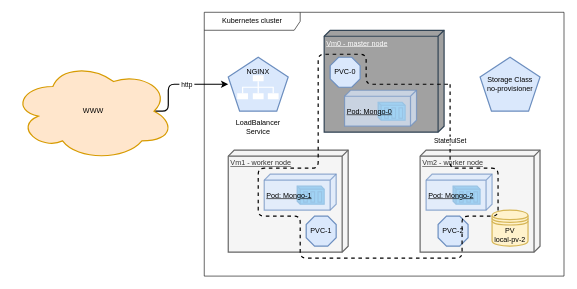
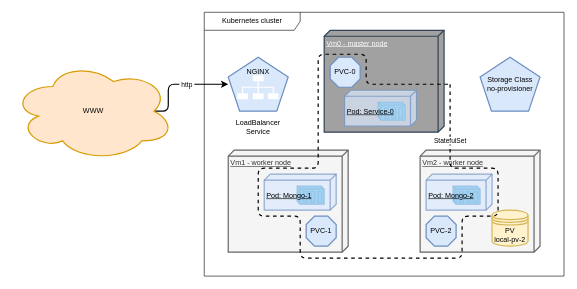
- <mxCell id="42" value="&lt;br&gt;Pod: Mongo-0" style="verticalAlign=top;align=left;spacingTop=8;spacingLeft=2;spacingRight=12;shape=cube;size=10;direction=south;fontStyle=4;html=1;strokeWidth=2;fillColor=#dae8fc;strokeColor=#6c8ebf;opacity=70;" vertex="1" parent="1"><mxGeometry x="574" y="150" width="120" height="60" as="geometry" /></mxCell>
+ <mxCell id="42" value="&lt;br&gt;Pod: Service-0" style="verticalAlign=top;align=left;spacingTop=8;spacingLeft=2;spacingRight=12;shape=cube;size=10;direction=south;fontStyle=4;html=1;strokeWidth=2;fillColor=#dae8fc;strokeColor=#6c8ebf;opacity=70;" vertex="1" parent="1"><mxGeometry x="574" y="150" width="120" height="60" as="geometry" /></mxCell>
- <mxCell id="9" value="PVC-2" style="whiteSpace=wrap;html=1;shape=mxgraph.basic.octagon2;align=center;verticalAlign=middle;dx=7;strokeWidth=2;fillColor=#dae8fc;strokeColor=#6c8ebf;" vertex="1" parent="1"><mxGeometry x="730" y="360" width="50" height="50" as="geometry" /></mxCell>
+ <mxCell id="9" value="PVC-2" style="whiteSpace=wrap;html=1;shape=mxgraph.basic.octagon2;align=center;verticalAlign=middle;dx=7;strokeWidth=2;fillColor=#dae8fc;strokeColor=#6c8ebf;" vertex="1" parent="1"><mxGeometry x="710" y="360" width="50" height="50" as="geometry" /></mxCell>
